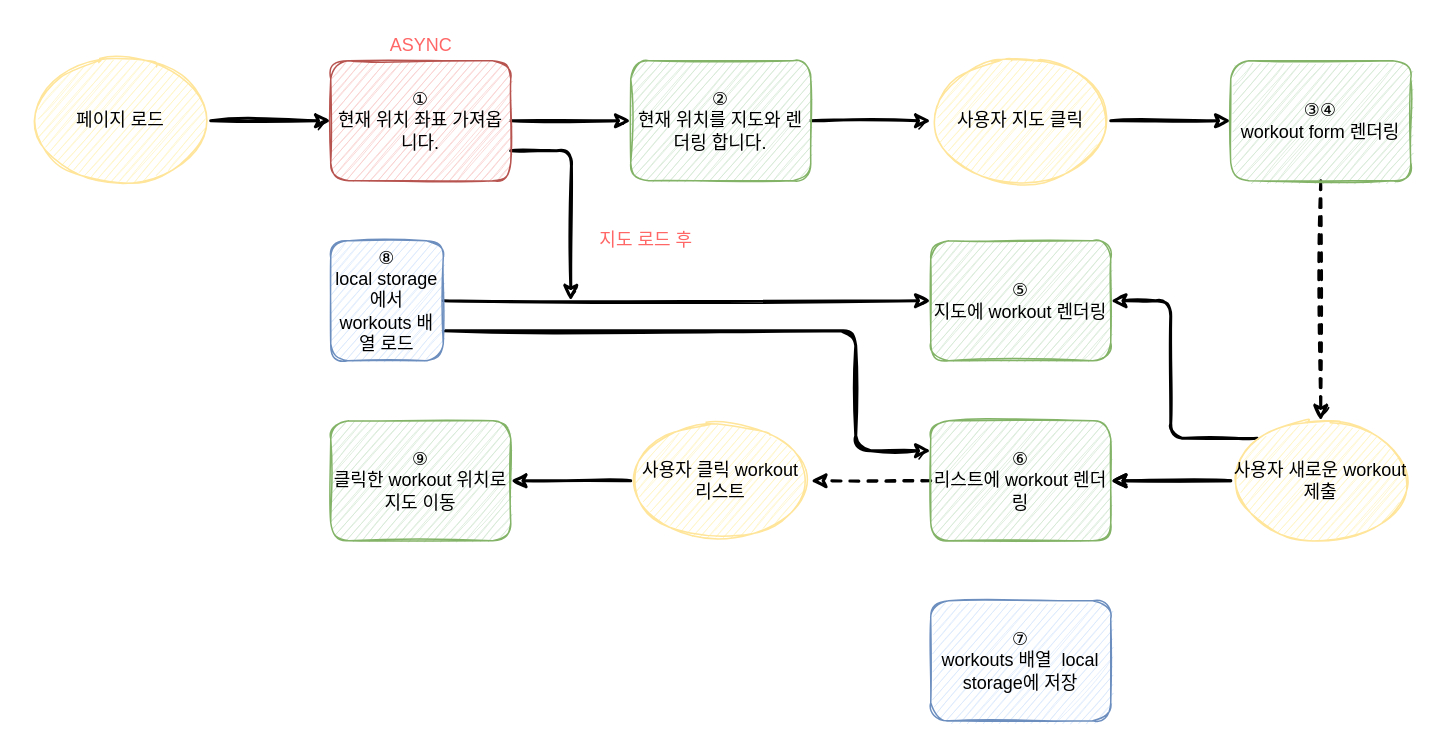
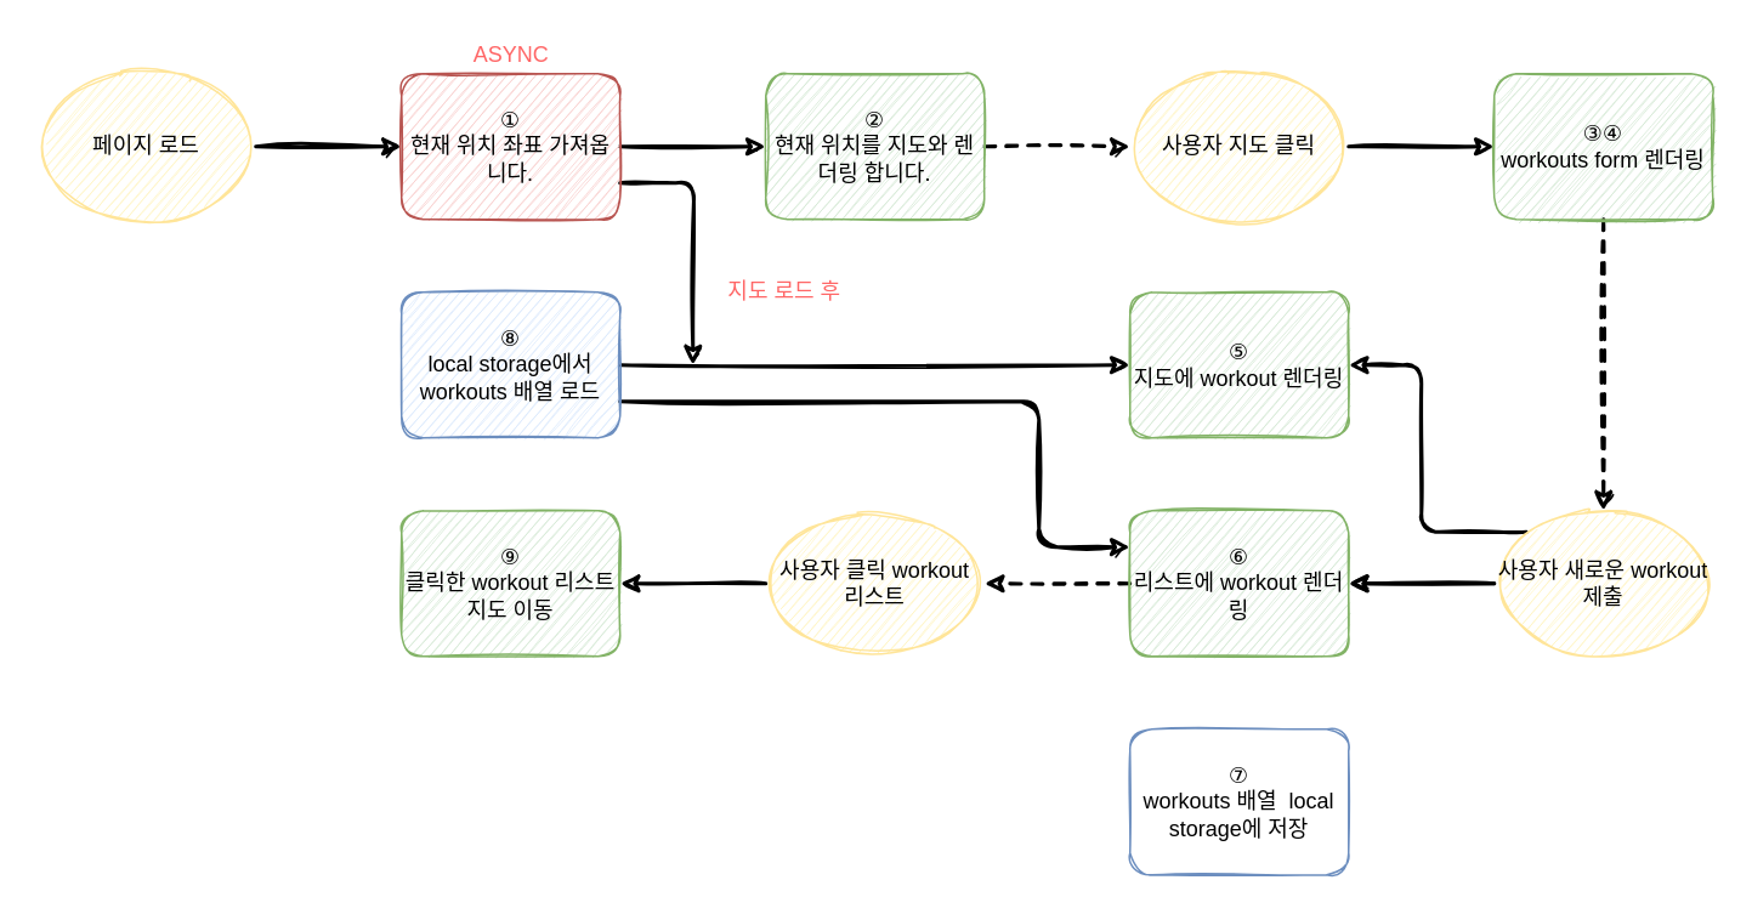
- <mxCell id="7" value="" style="edgeStyle=orthogonalEdgeStyle;rounded=1;orthogonalLoop=1;jettySize=auto;html=1;fontColor=#FF6666;dashed=0;strokeWidth=2;sketch=1;" parent="1" source="8" target="10" edge="1"><mxGeometry relative="1" as="geometry" /></mxCell>
+ <mxCell id="7" value="" style="edgeStyle=orthogonalEdgeStyle;rounded=1;orthogonalLoop=1;jettySize=auto;html=1;fontColor=#FF6666;dashed=1;strokeWidth=2;sketch=1;" parent="1" source="8" target="10" edge="1"><mxGeometry relative="1" as="geometry" /></mxCell>
- <mxCell id="12" value="③④&lt;br&gt;workout form 렌더링" style="rounded=1;whiteSpace=wrap;html=1;strokeColor=#82b366;fillColor=#d5e8d4;sketch=1;" parent="1" vertex="1"><mxGeometry x="820" y="40" width="120" height="80" as="geometry" /></mxCell>
+ <mxCell id="12" value="③④&lt;br&gt;workouts form 렌더링" style="rounded=1;whiteSpace=wrap;html=1;strokeColor=#82b366;fillColor=#d5e8d4;sketch=1;" parent="1" vertex="1"><mxGeometry x="820" y="40" width="120" height="80" as="geometry" /></mxCell>
- <mxCell id="23" value="⑧&lt;br&gt;local storage에서 workouts 배열 로드" style="rounded=1;whiteSpace=wrap;html=1;strokeColor=#6c8ebf;fillColor=#dae8fc;sketch=1;" parent="1" vertex="1"><mxGeometry x="220" y="160" width="75" height="80" as="geometry" /></mxCell>
+ <mxCell id="23" value="⑧&lt;br&gt;local storage에서 workouts 배열 로드" style="rounded=1;whiteSpace=wrap;html=1;strokeColor=#6c8ebf;fillColor=#dae8fc;sketch=1;" parent="1" vertex="1"><mxGeometry x="220" y="160" width="120" height="80" as="geometry" /></mxCell>
- <mxCell id="26" value="⑨&lt;br&gt;클릭한 workout 위치로 지도 이동" style="rounded=1;whiteSpace=wrap;html=1;strokeColor=#82b366;fillColor=#d5e8d4;sketch=1;" parent="1" vertex="1"><mxGeometry x="220" y="280" width="120" height="80" as="geometry" /></mxCell>
+ <mxCell id="26" value="⑨&lt;br&gt;클릭한 workout 리스트 지도 이동" style="rounded=1;whiteSpace=wrap;html=1;strokeColor=#82b366;fillColor=#d5e8d4;sketch=1;" parent="1" vertex="1"><mxGeometry x="220" y="280" width="120" height="80" as="geometry" /></mxCell>
- <mxCell id="20" value="⑦&lt;br&gt;workouts 배열&amp;nbsp; local storage에 저장" style="rounded=1;whiteSpace=wrap;html=1;strokeColor=#6c8ebf;fillColor=#dae8fc;sketch=1;" parent="1" vertex="1"><mxGeometry x="620" y="400" width="120" height="80" as="geometry" /></mxCell>
+ <mxCell id="20" value="⑦&lt;br&gt;workouts 배열&amp;nbsp; local storage에 저장" style="rounded=1;whiteSpace=wrap;html=1;strokeColor=#6c8ebf;fillColor=#ffffff;sketch=1;" parent="1" vertex="1"><mxGeometry x="620" y="400" width="120" height="80" as="geometry" /></mxCell>
